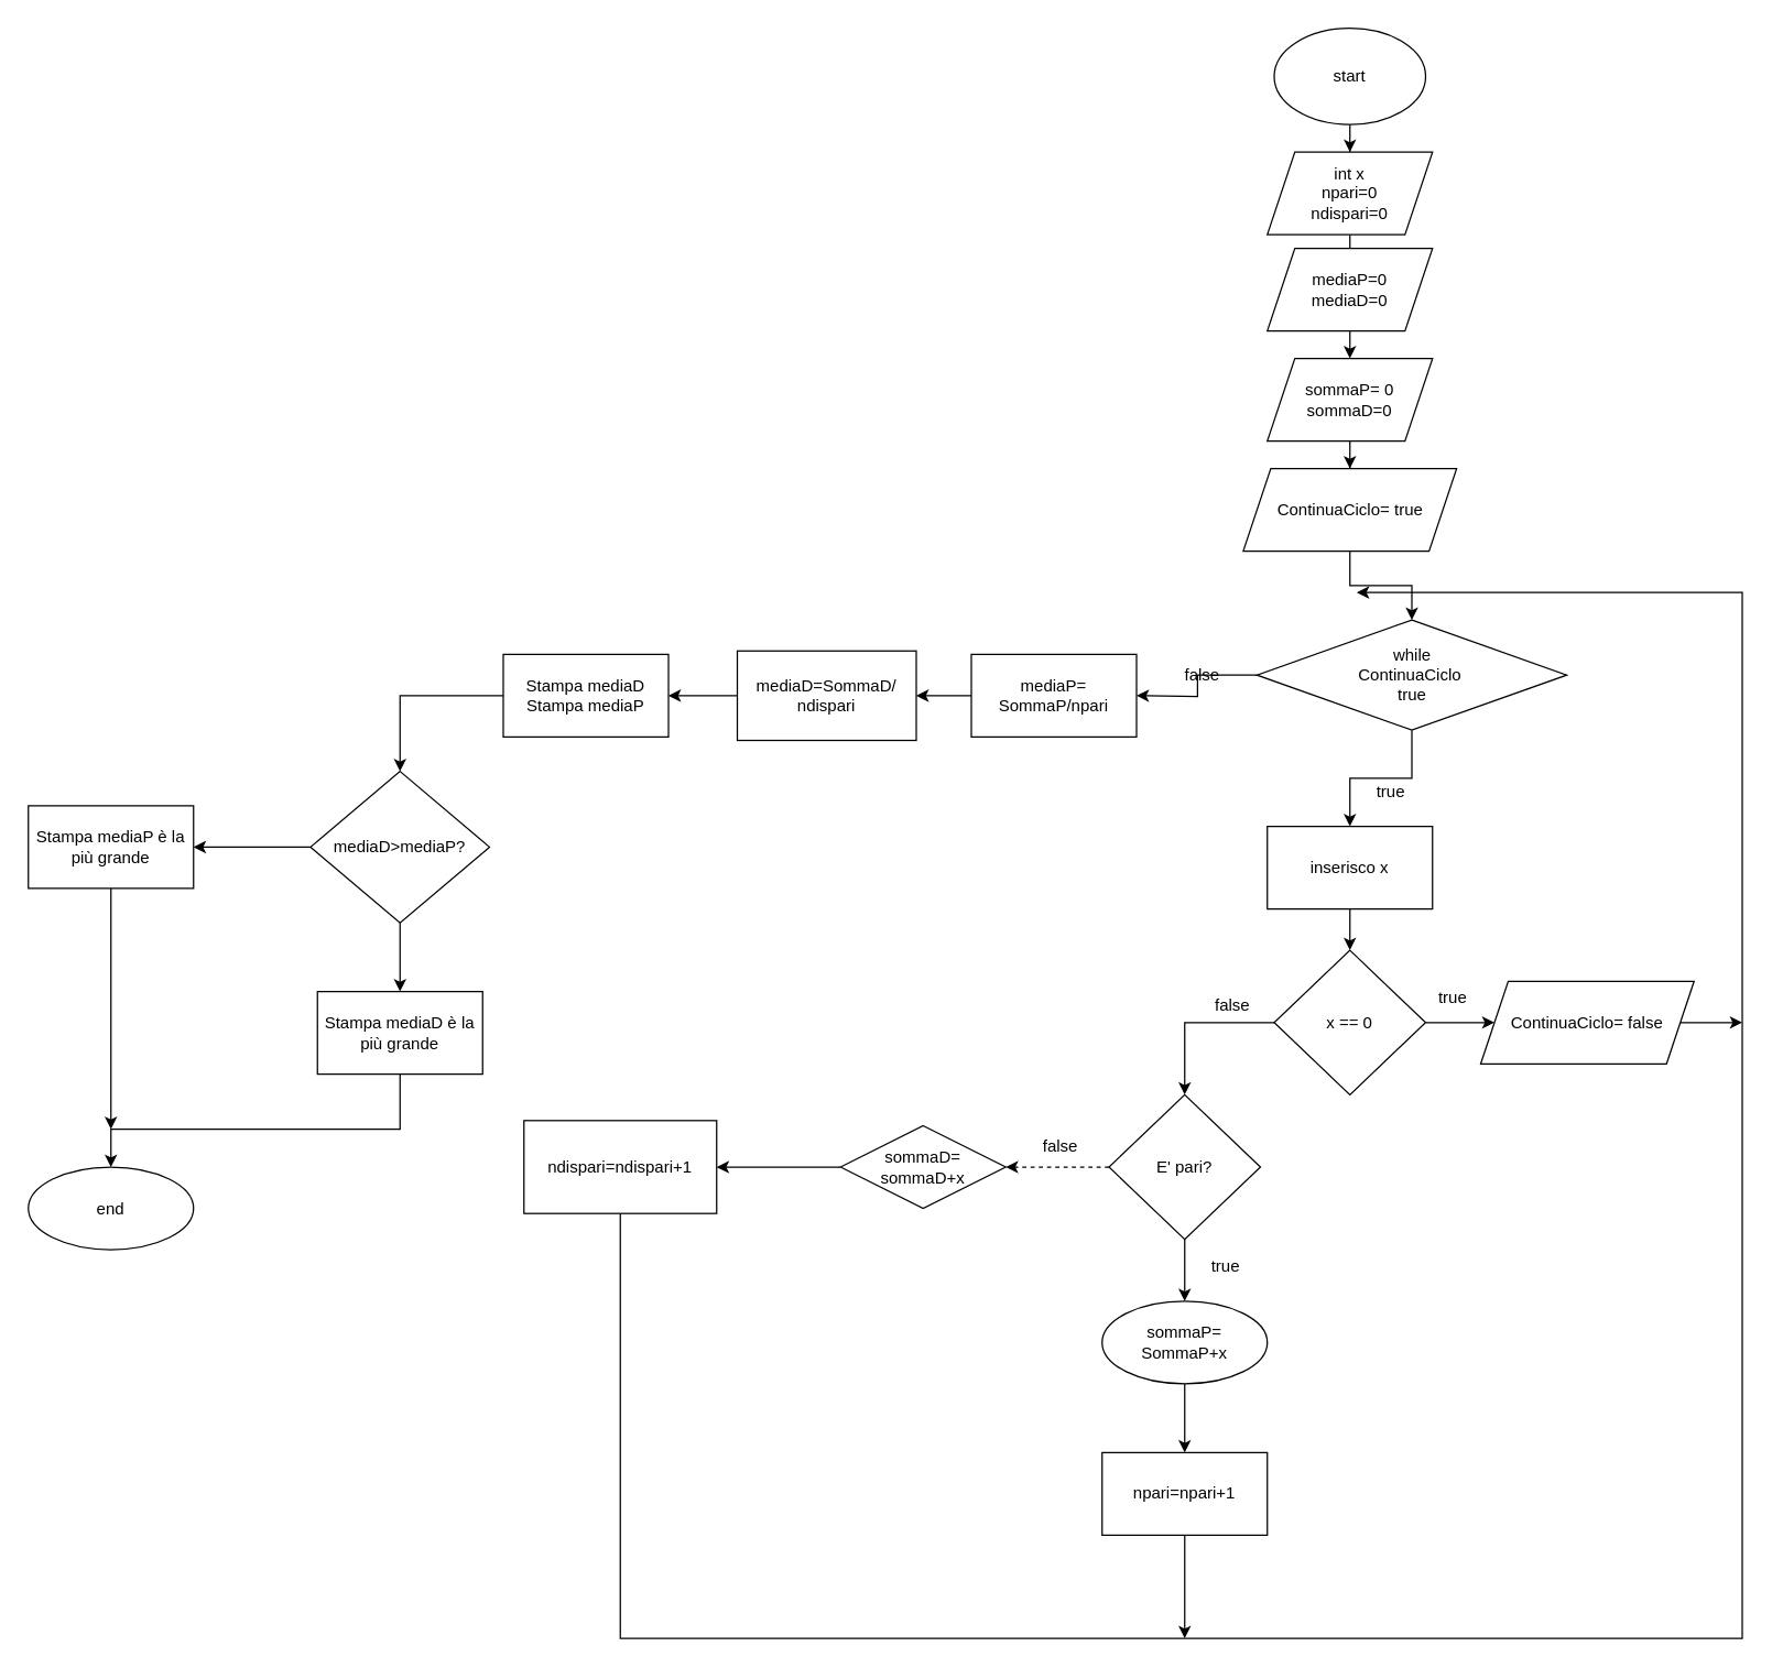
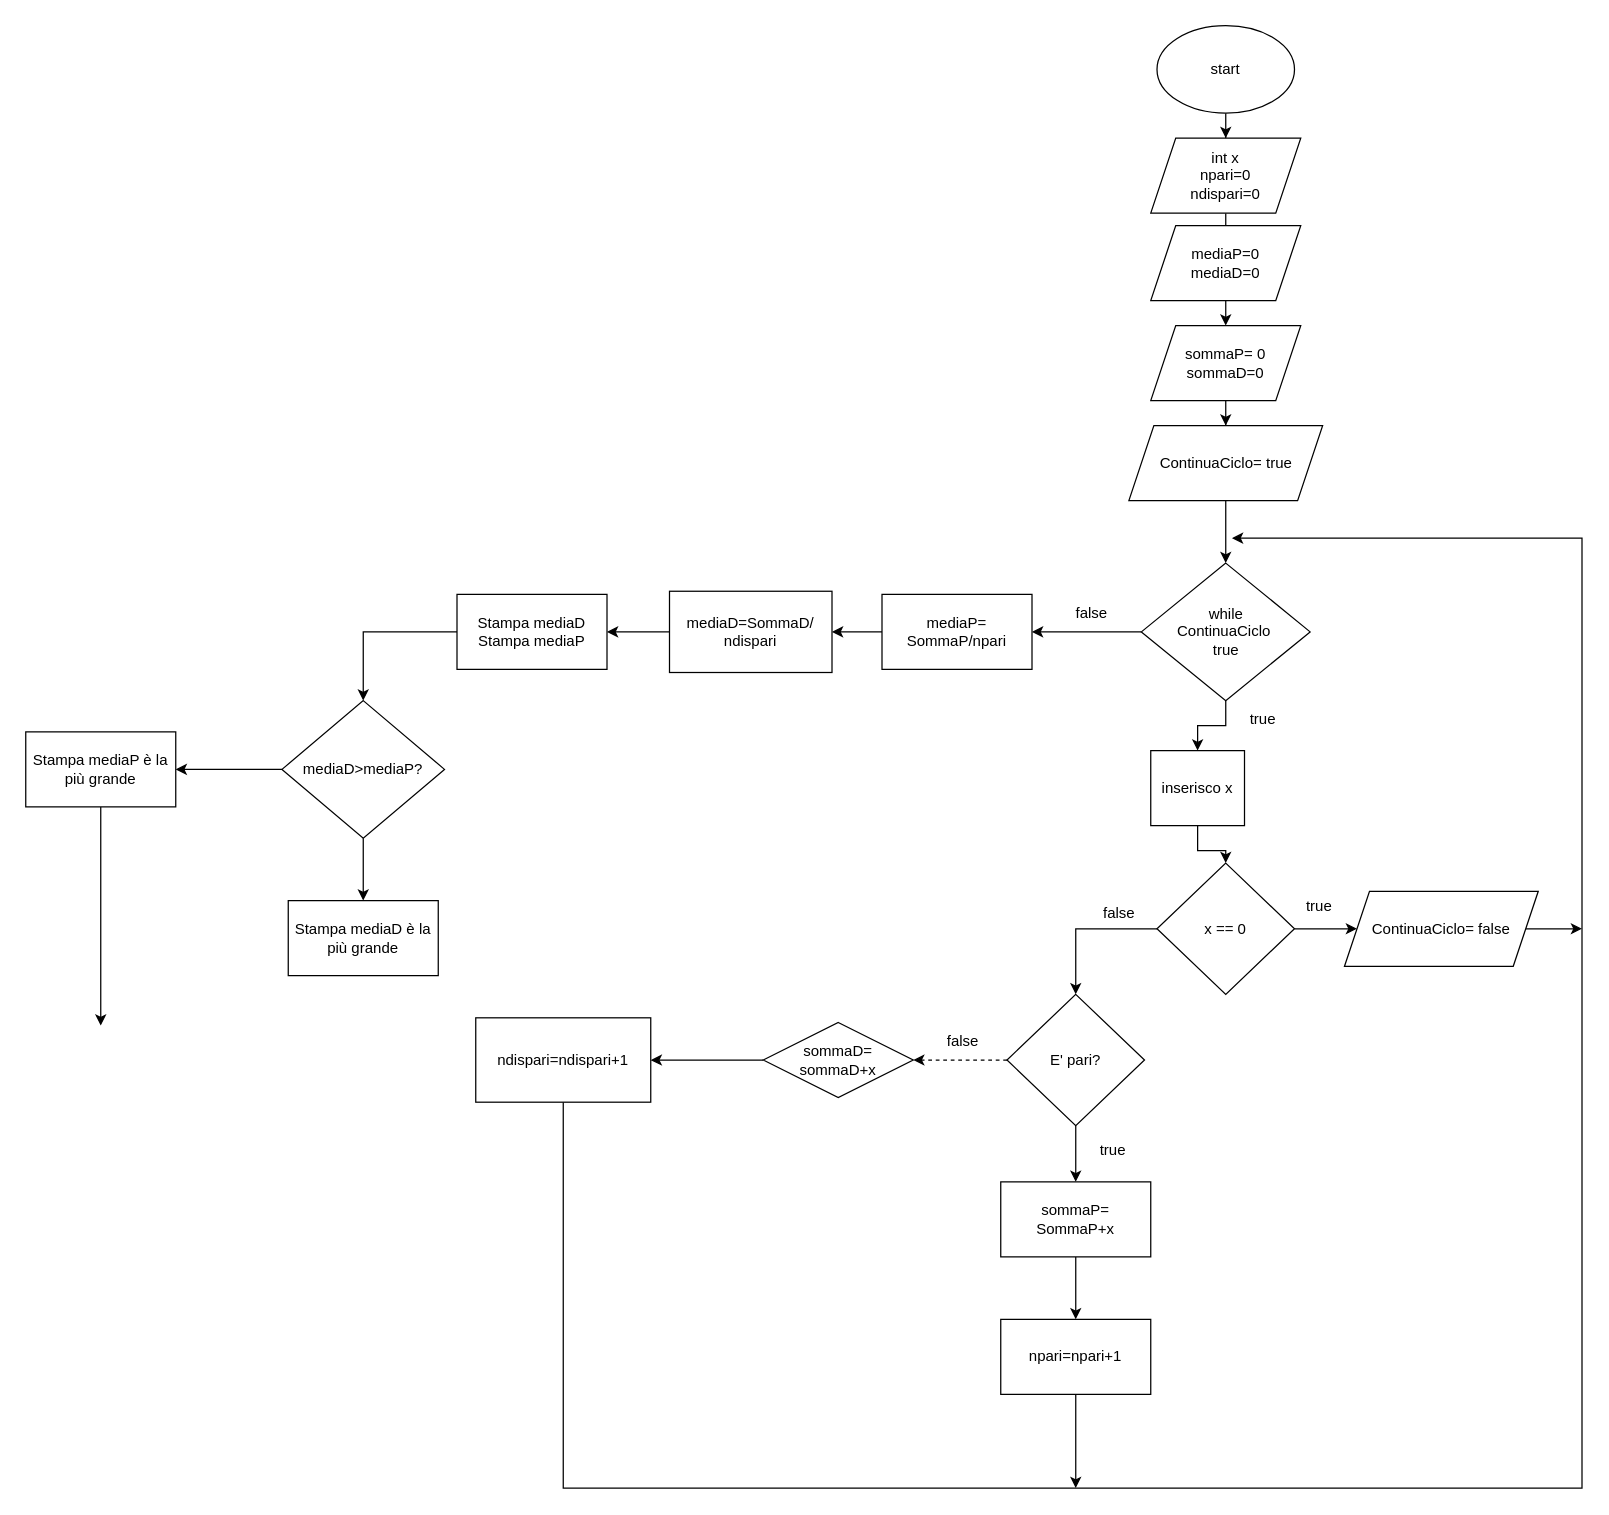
- <mxCell id="12" value="while &lt;br&gt;ContinuaCiclo&amp;nbsp; &lt;br&gt;true" style="rhombus;whiteSpace=wrap;html=1;" vertex="1" parent="1"><mxGeometry x="912.5" y="450" width="225" height="80" as="geometry" /></mxCell>
+ <mxCell id="12" value="while &lt;br&gt;ContinuaCiclo&amp;nbsp; &lt;br&gt;true" style="rhombus;whiteSpace=wrap;html=1;" vertex="1" parent="1"><mxGeometry x="912.5" y="450" width="135" height="110" as="geometry" /></mxCell>
- <mxCell id="14" value="inserisco x" style="whiteSpace=wrap;html=1;" vertex="1" parent="1"><mxGeometry x="920" y="600" width="120" height="60" as="geometry" /></mxCell>
+ <mxCell id="14" value="inserisco x" style="whiteSpace=wrap;html=1;" vertex="1" parent="1"><mxGeometry x="920" y="600" width="75" height="60" as="geometry" /></mxCell>
- <mxCell id="47" value="" style="edgeStyle=orthogonalEdgeStyle;rounded=0;orthogonalLoop=1;jettySize=auto;html=1;" edge="1" parent="1" source="48" target="51"><mxGeometry relative="1" as="geometry"><Array as="points"><mxPoint x="290" y="820" /></Array></mxGeometry></mxCell>
- <mxCell id="51" value="end" style="ellipse;whiteSpace=wrap;html=1;" vertex="1" parent="1"><mxGeometry x="20" y="847.5" width="120" height="60" as="geometry" /></mxCell>
- <mxCell id="20" value="sommaP= SommaP+x" style="ellipse;whiteSpace=wrap;html=1;" vertex="1" parent="1"><mxGeometry x="800" y="945" width="120" height="60" as="geometry" /></mxCell>
+ <mxCell id="20" value="sommaP= SommaP+x" style="whiteSpace=wrap;html=1;" vertex="1" parent="1"><mxGeometry x="800" y="945" width="120" height="60" as="geometry" /></mxCell>
